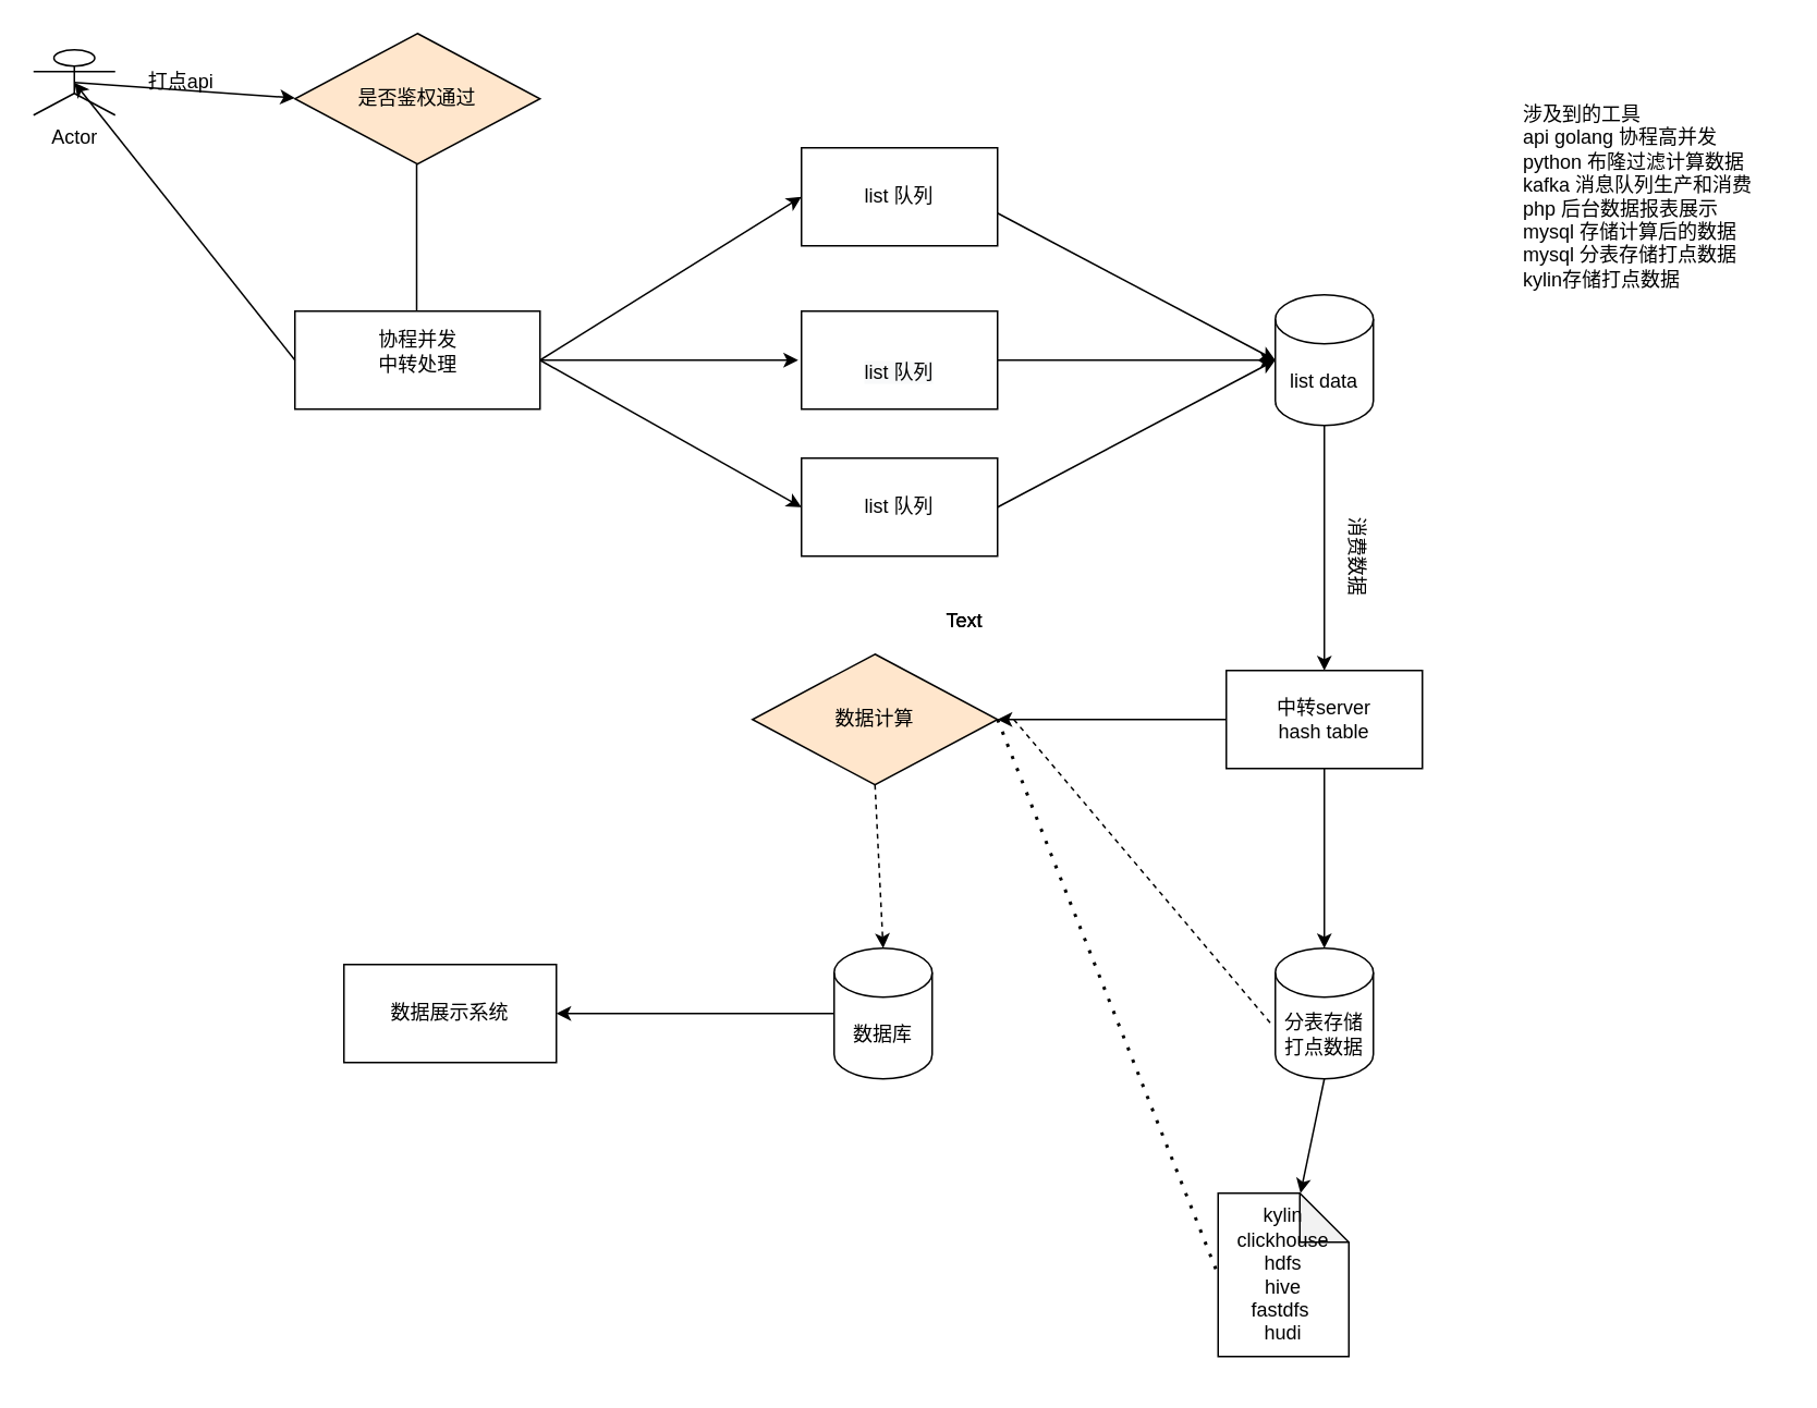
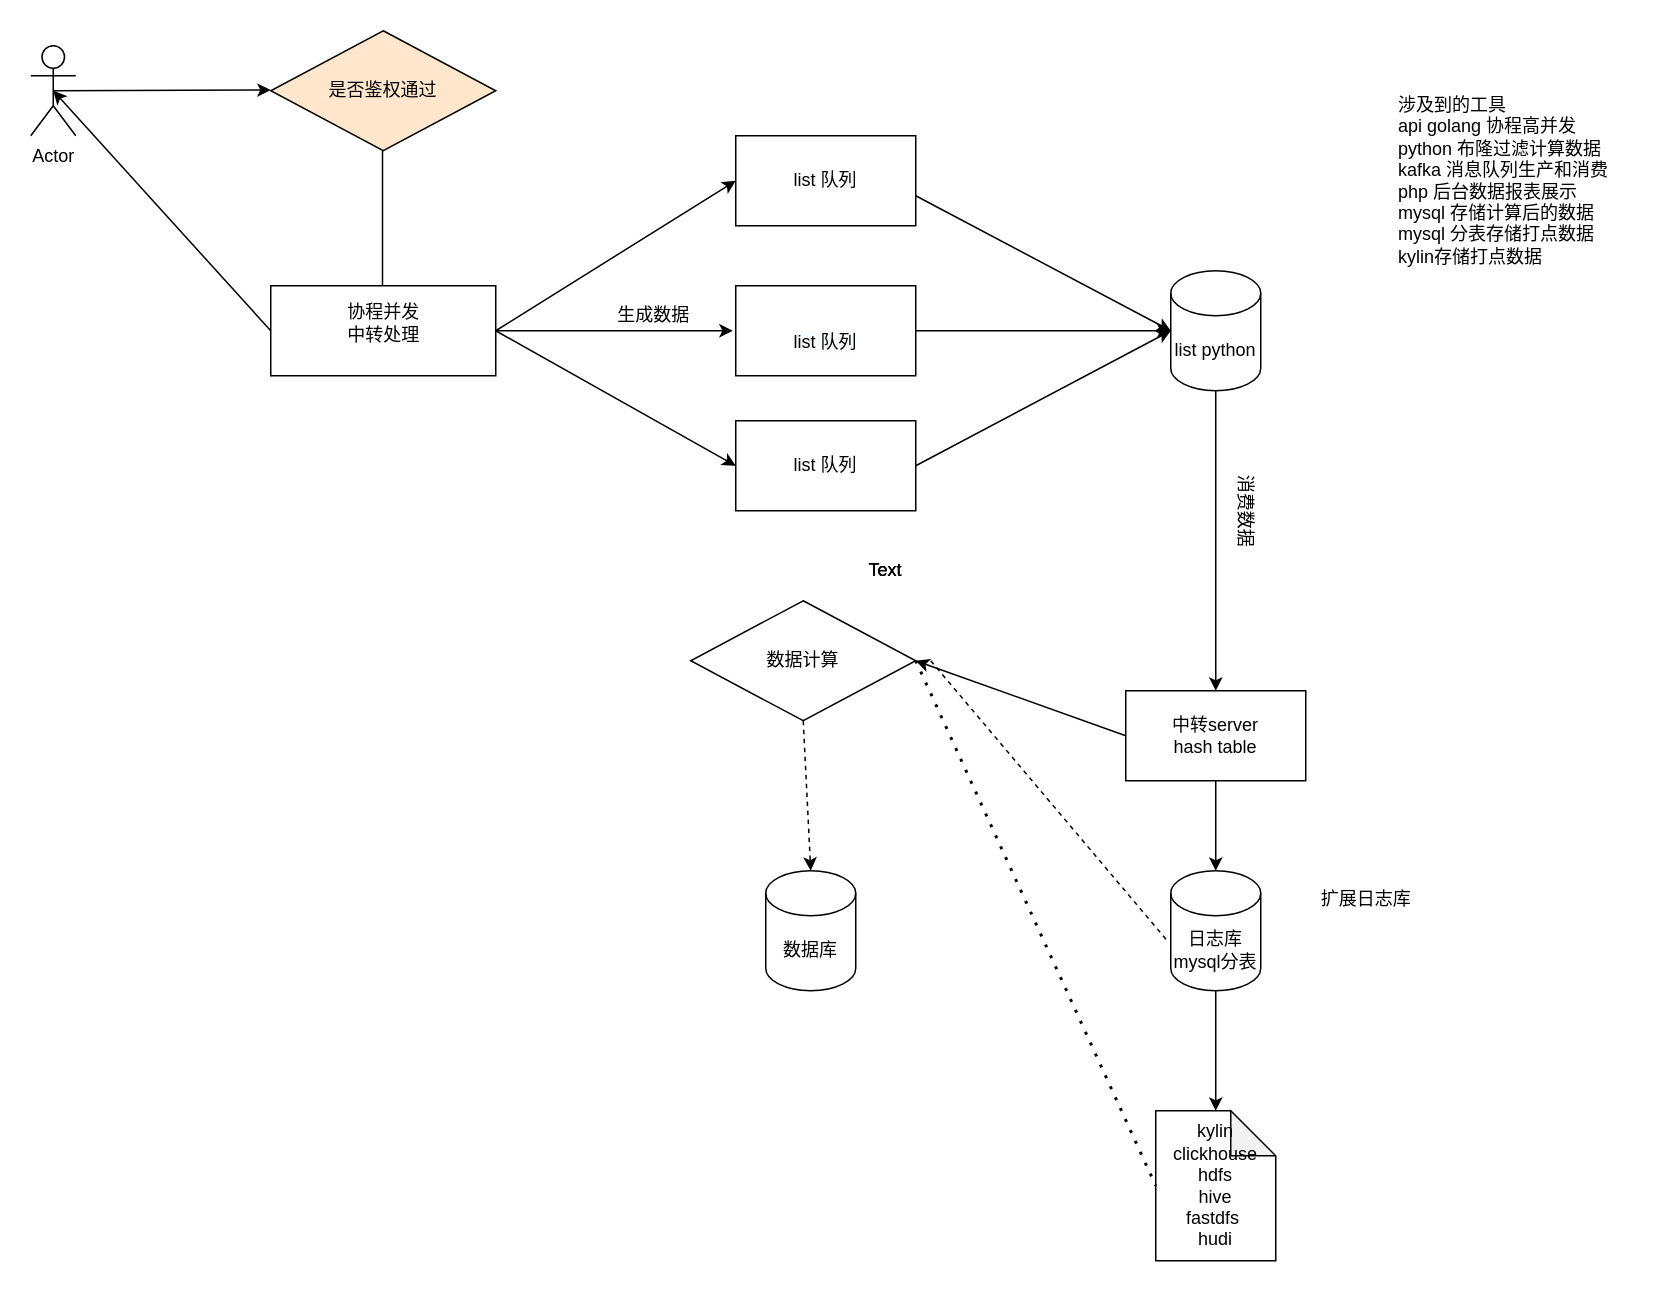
- <mxCell id="2" value="Actor" style="shape=umlActor;verticalLabelPosition=bottom;verticalAlign=top;html=1;outlineConnect=0;" vertex="1" parent="1"><mxGeometry x="20" y="30" width="50" height="40" as="geometry" /></mxCell>
+ <mxCell id="2" value="Actor" style="shape=umlActor;verticalLabelPosition=bottom;verticalAlign=top;html=1;outlineConnect=0;" vertex="1" parent="1"><mxGeometry x="20" y="30" width="30" height="60" as="geometry" /></mxCell>
- <mxCell id="11" value="&lt;span&gt;打点api&lt;/span&gt;" style="text;html=1;align=center;verticalAlign=middle;resizable=0;points=[];autosize=1;" vertex="1" parent="1"><mxGeometry x="80" y="40" width="60" height="20" as="geometry" /></mxCell>
+ <mxCell id="36" value="生成数据&lt;br&gt;" style="text;html=1;align=center;verticalAlign=middle;resizable=0;points=[];autosize=1;" vertex="1" parent="1"><mxGeometry x="405" y="200" width="60" height="20" as="geometry" /></mxCell>
- <mxCell id="18" value="list data" style="shape=cylinder3;whiteSpace=wrap;html=1;boundedLbl=1;backgroundOutline=1;size=15;" vertex="1" parent="1"><mxGeometry x="780" y="180" width="60" height="80" as="geometry" /></mxCell>
+ <mxCell id="18" value="list python" style="shape=cylinder3;whiteSpace=wrap;html=1;boundedLbl=1;backgroundOutline=1;size=15;" vertex="1" parent="1"><mxGeometry x="780" y="180" width="60" height="80" as="geometry" /></mxCell>
- <mxCell id="25" value="数据计算" style="rhombus;whiteSpace=wrap;html=1;fillColor=#ffe6cc;" vertex="1" parent="1"><mxGeometry x="460" y="400" width="150" height="80" as="geometry" /></mxCell>
+ <mxCell id="25" value="数据计算" style="rhombus;whiteSpace=wrap;html=1;" vertex="1" parent="1"><mxGeometry x="460" y="400" width="150" height="80" as="geometry" /></mxCell>
- <mxCell id="20" value="中转server&lt;br&gt;hash table" style="rounded=0;whiteSpace=wrap;html=1;" vertex="1" parent="1"><mxGeometry x="750" y="410" width="120" height="60" as="geometry" /></mxCell>
+ <mxCell id="20" value="中转server&lt;br&gt;hash table" style="rounded=0;whiteSpace=wrap;html=1;" vertex="1" parent="1"><mxGeometry x="750" y="460" width="120" height="60" as="geometry" /></mxCell>
+ <mxCell id="30" value="扩展日志库&lt;br&gt;" style="text;html=1;align=center;verticalAlign=middle;resizable=0;points=[];autosize=1;" vertex="1" parent="1"><mxGeometry x="870" y="589" width="80" height="20" as="geometry" /></mxCell>
- <mxCell id="33" value="数据展示系统" style="rounded=0;whiteSpace=wrap;html=1;" vertex="1" parent="1"><mxGeometry x="210" y="590" width="130" height="60" as="geometry" /></mxCell>
- <mxCell id="34" value="" style="endArrow=classic;html=1;entryX=1;entryY=0.5;entryDx=0;entryDy=0;exitX=0;exitY=0.5;exitDx=0;exitDy=0;exitPerimeter=0;" edge="1" parent="1" source="24" target="33"><mxGeometry width="50" height="50" relative="1" as="geometry"><mxPoint x="520" y="520" as="sourcePoint" /><mxPoint x="570" y="470" as="targetPoint" /></mxGeometry></mxCell>
- <mxCell id="22" value="分表存储打点数据" style="shape=cylinder3;whiteSpace=wrap;html=1;boundedLbl=1;backgroundOutline=1;size=15;" vertex="1" parent="1"><mxGeometry x="780" y="580" width="60" height="80" as="geometry" /></mxCell>
+ <mxCell id="22" value="日志库mysql分表" style="shape=cylinder3;whiteSpace=wrap;html=1;boundedLbl=1;backgroundOutline=1;size=15;" vertex="1" parent="1"><mxGeometry x="780" y="580" width="60" height="80" as="geometry" /></mxCell>
- <mxCell id="28" value="&lt;div&gt;kylin&lt;/div&gt;&lt;div&gt;clickhouse&lt;/div&gt;&lt;div&gt;hdfs&lt;/div&gt;&lt;div&gt;hive&lt;/div&gt;&lt;div&gt;fastdfs&lt;span&gt;&amp;nbsp;&lt;/span&gt;&lt;/div&gt;&lt;div&gt;hudi&lt;/div&gt;" style="shape=note;whiteSpace=wrap;html=1;backgroundOutline=1;darkOpacity=0.05;" vertex="1" parent="1"><mxGeometry x="745" y="730" width="80" height="100" as="geometry" /></mxCell>
+ <mxCell id="28" value="&lt;div&gt;kylin&lt;/div&gt;&lt;div&gt;clickhouse&lt;/div&gt;&lt;div&gt;hdfs&lt;/div&gt;&lt;div&gt;hive&lt;/div&gt;&lt;div&gt;fastdfs&lt;span&gt;&amp;nbsp;&lt;/span&gt;&lt;/div&gt;&lt;div&gt;hudi&lt;/div&gt;" style="shape=note;whiteSpace=wrap;html=1;backgroundOutline=1;darkOpacity=0.05;" vertex="1" parent="1"><mxGeometry x="770" y="740" width="80" height="100" as="geometry" /></mxCell>
